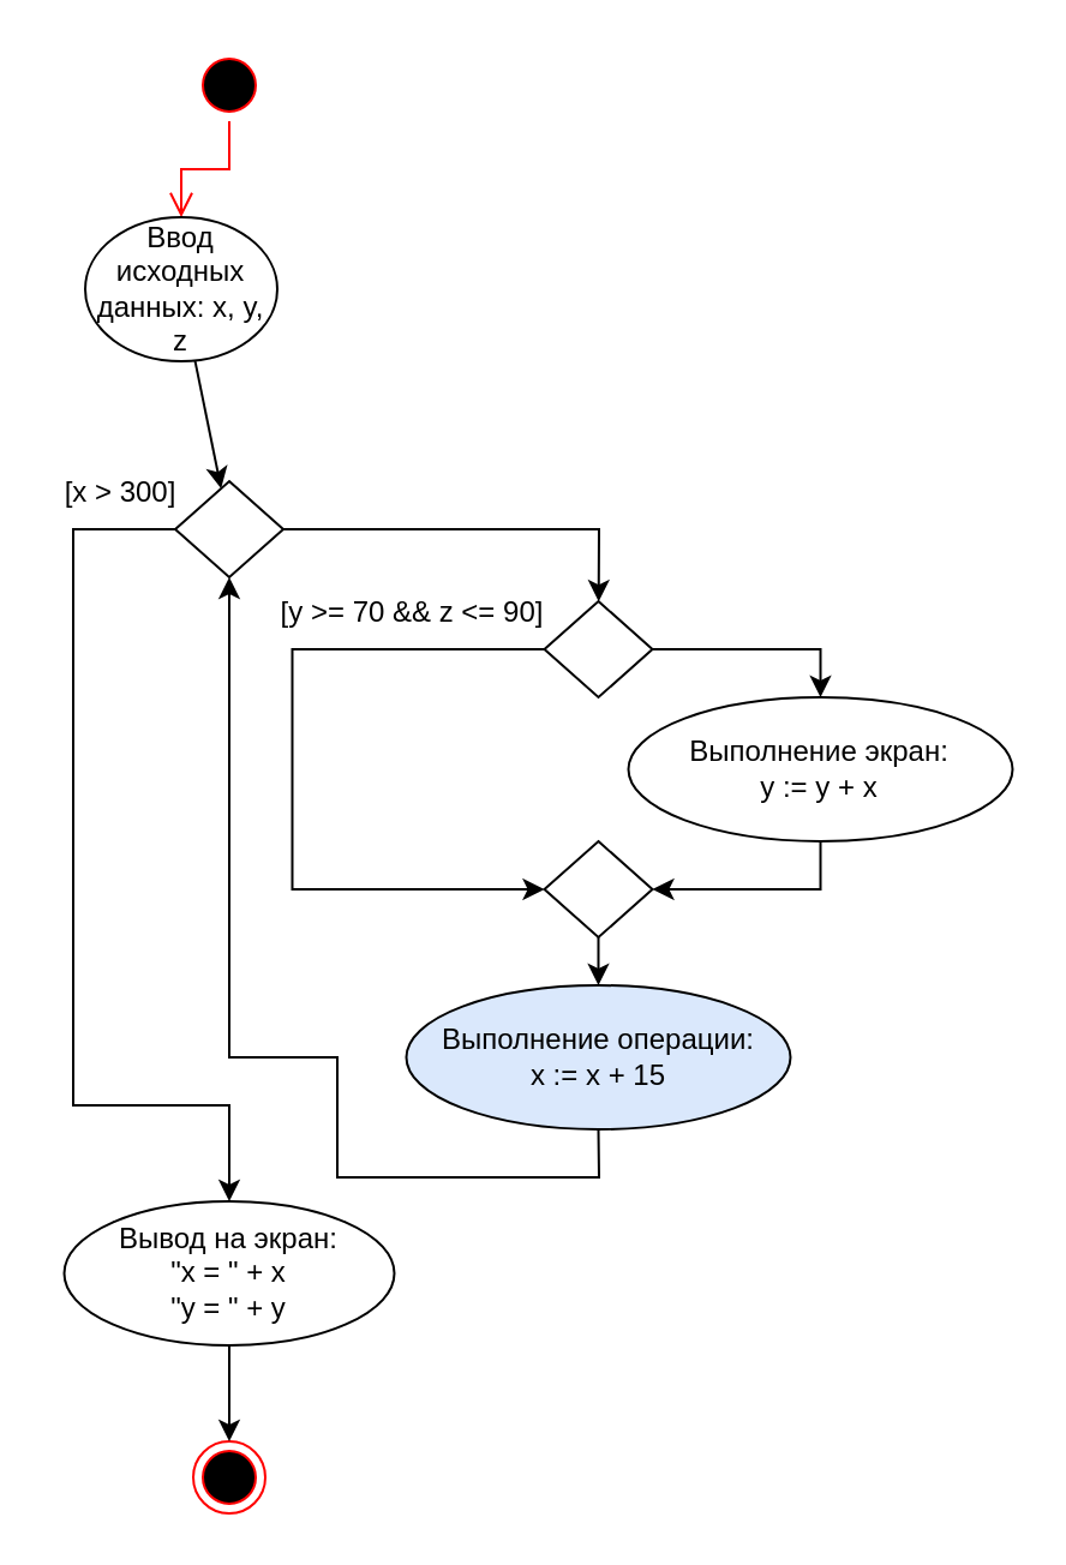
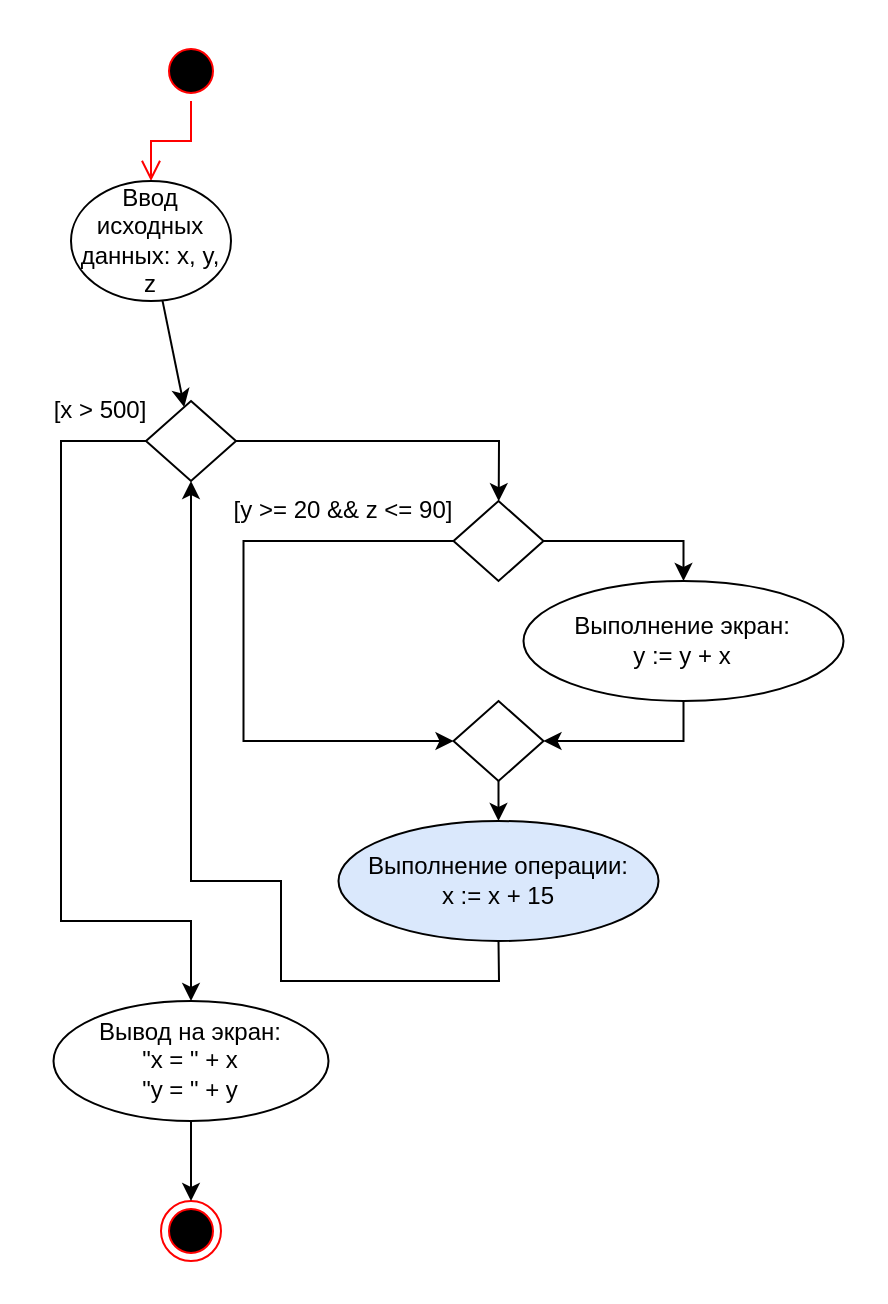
- <mxCell id="17" value="[x &amp;gt; 300]" style="text;html=1;strokeColor=none;fillColor=none;align=center;verticalAlign=middle;whiteSpace=wrap;rounded=0;" vertex="1" parent="1"><mxGeometry x="20" y="190" width="60" height="30" as="geometry" /></mxCell>
+ <mxCell id="17" value="[x &amp;gt; 500]" style="text;html=1;strokeColor=none;fillColor=none;align=center;verticalAlign=middle;whiteSpace=wrap;rounded=0;" vertex="1" parent="1"><mxGeometry x="20" y="190" width="60" height="30" as="geometry" /></mxCell>
- <mxCell id="18" value="[y &amp;gt;= 70 &amp;amp;&amp;amp; z &amp;lt;= 90]" style="text;html=1;strokeColor=none;fillColor=none;align=center;verticalAlign=middle;whiteSpace=wrap;rounded=0;" vertex="1" parent="1"><mxGeometry x="110" y="240" width="122.5" height="30" as="geometry" /></mxCell>
+ <mxCell id="18" value="[y &amp;gt;= 20 &amp;amp;&amp;amp; z &amp;lt;= 90]" style="text;html=1;strokeColor=none;fillColor=none;align=center;verticalAlign=middle;whiteSpace=wrap;rounded=0;" vertex="1" parent="1"><mxGeometry x="110" y="240" width="122.5" height="30" as="geometry" /></mxCell>
